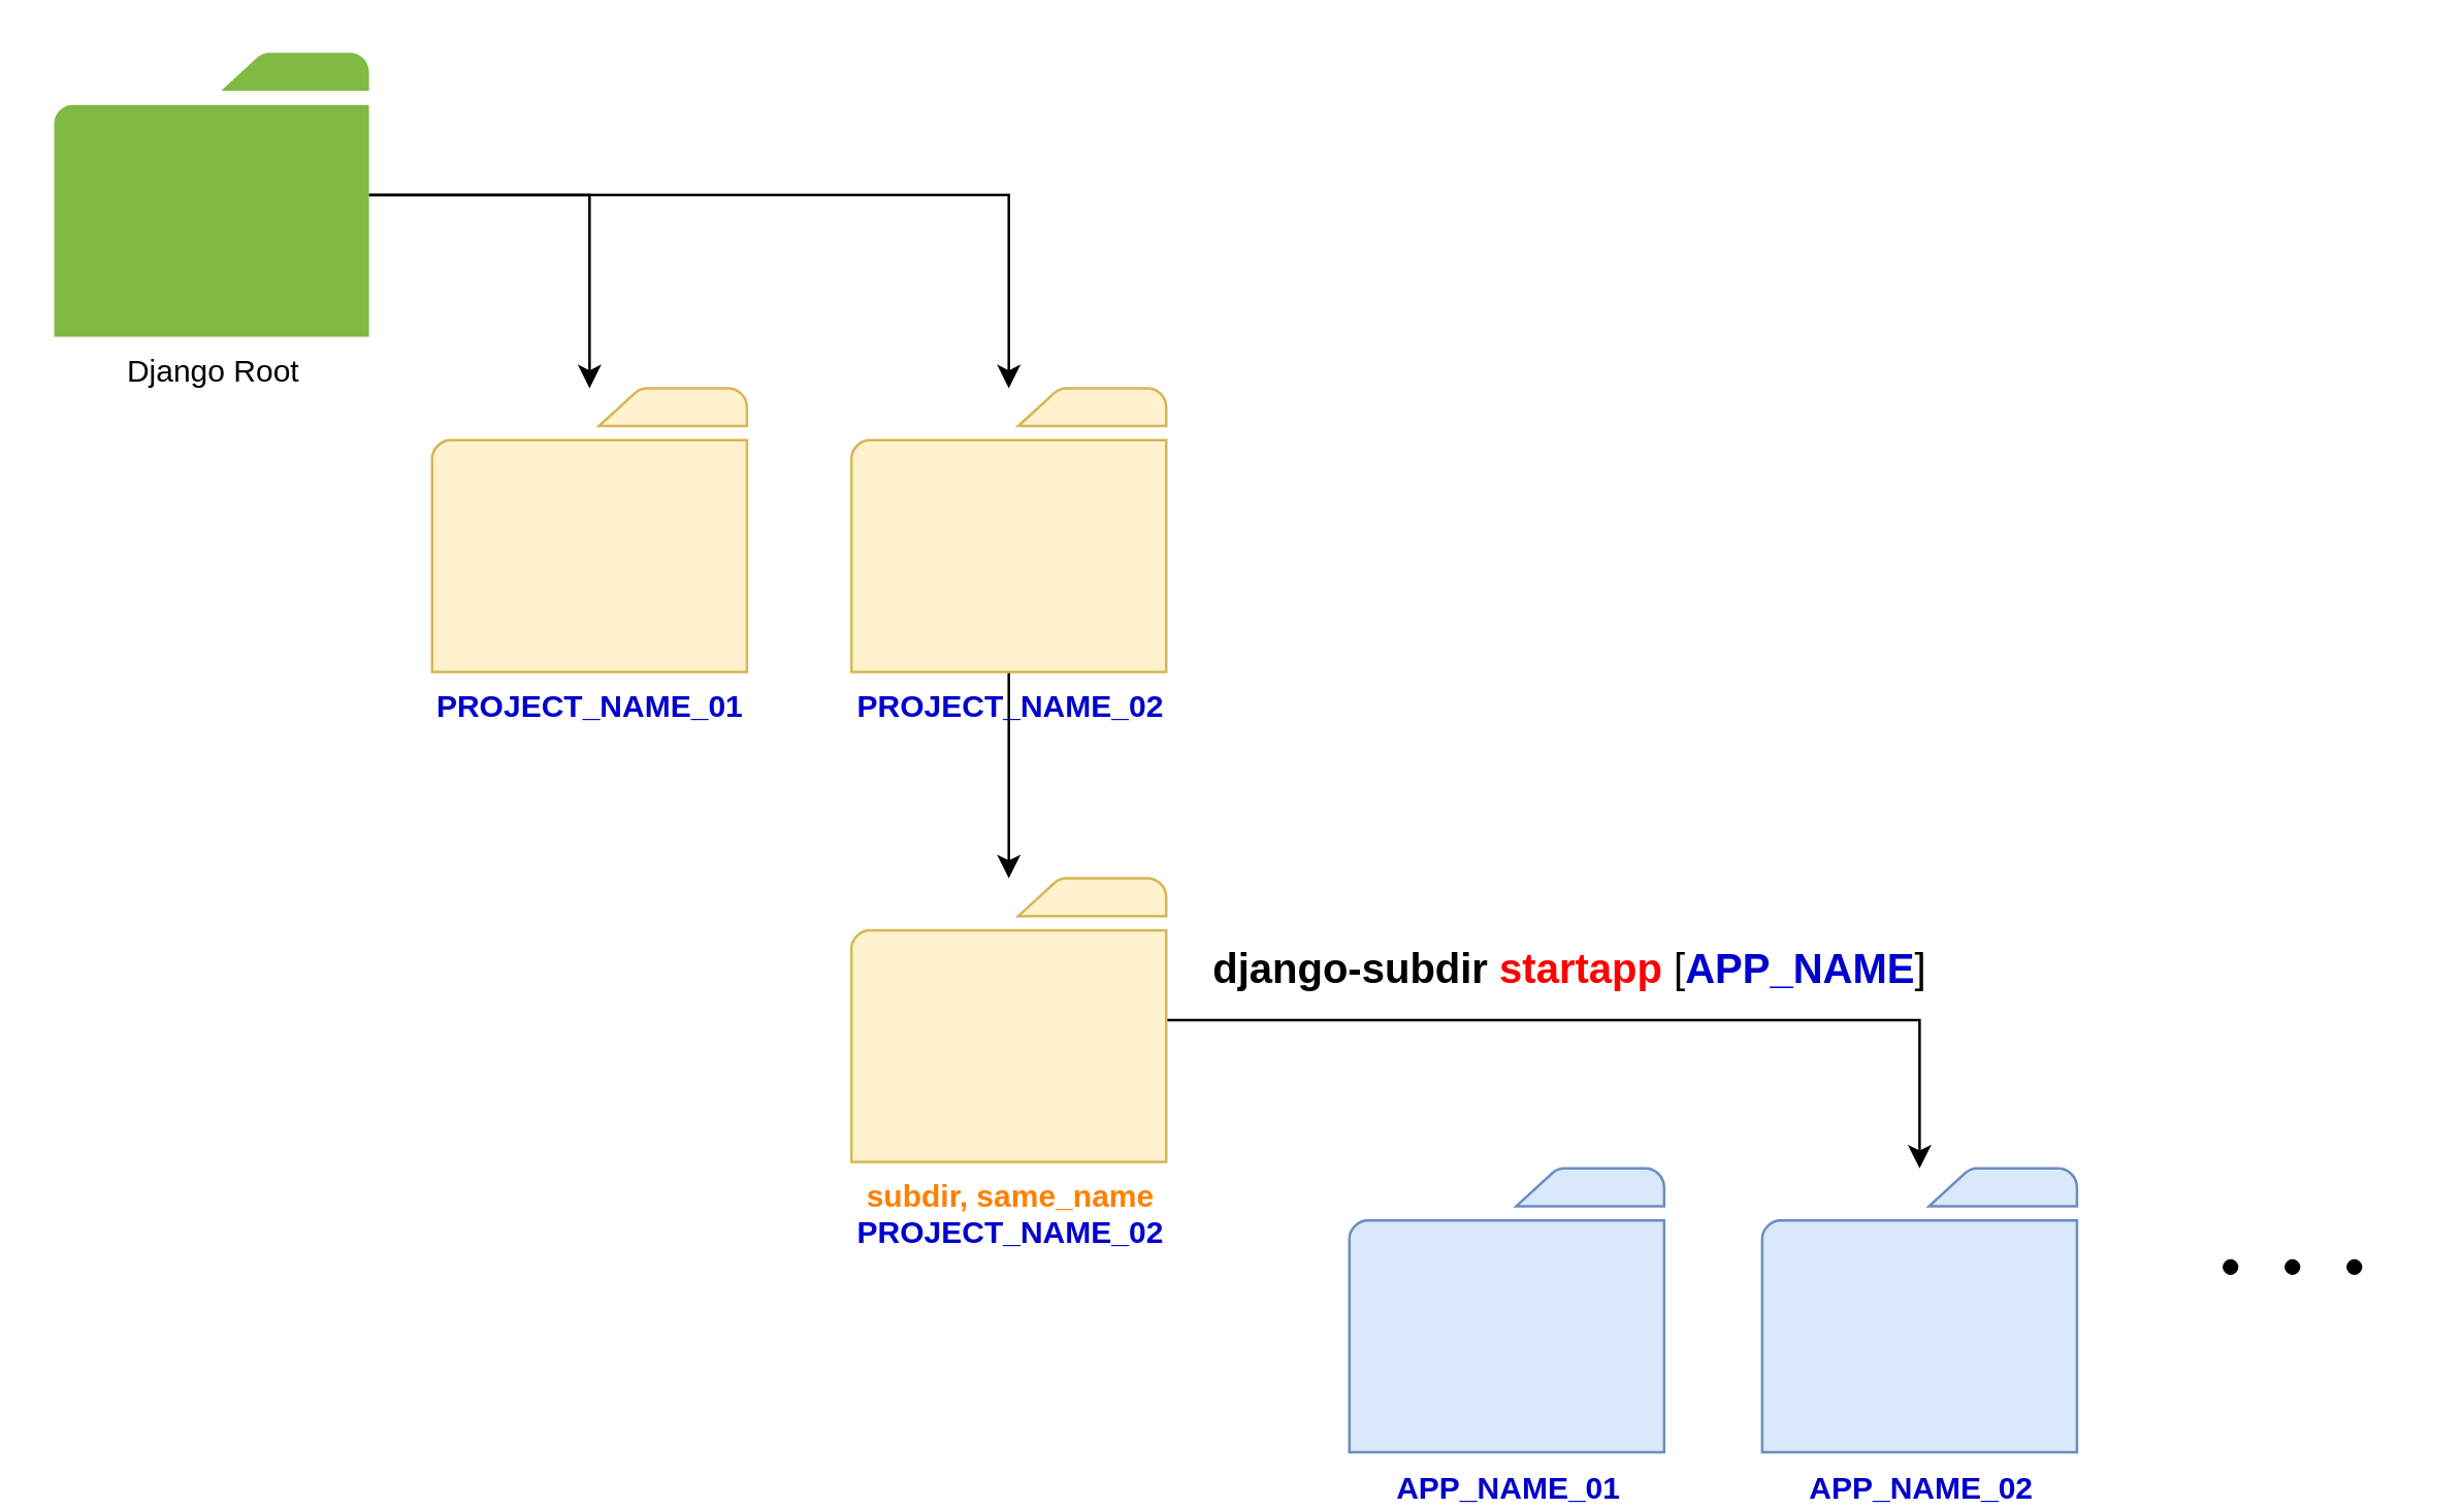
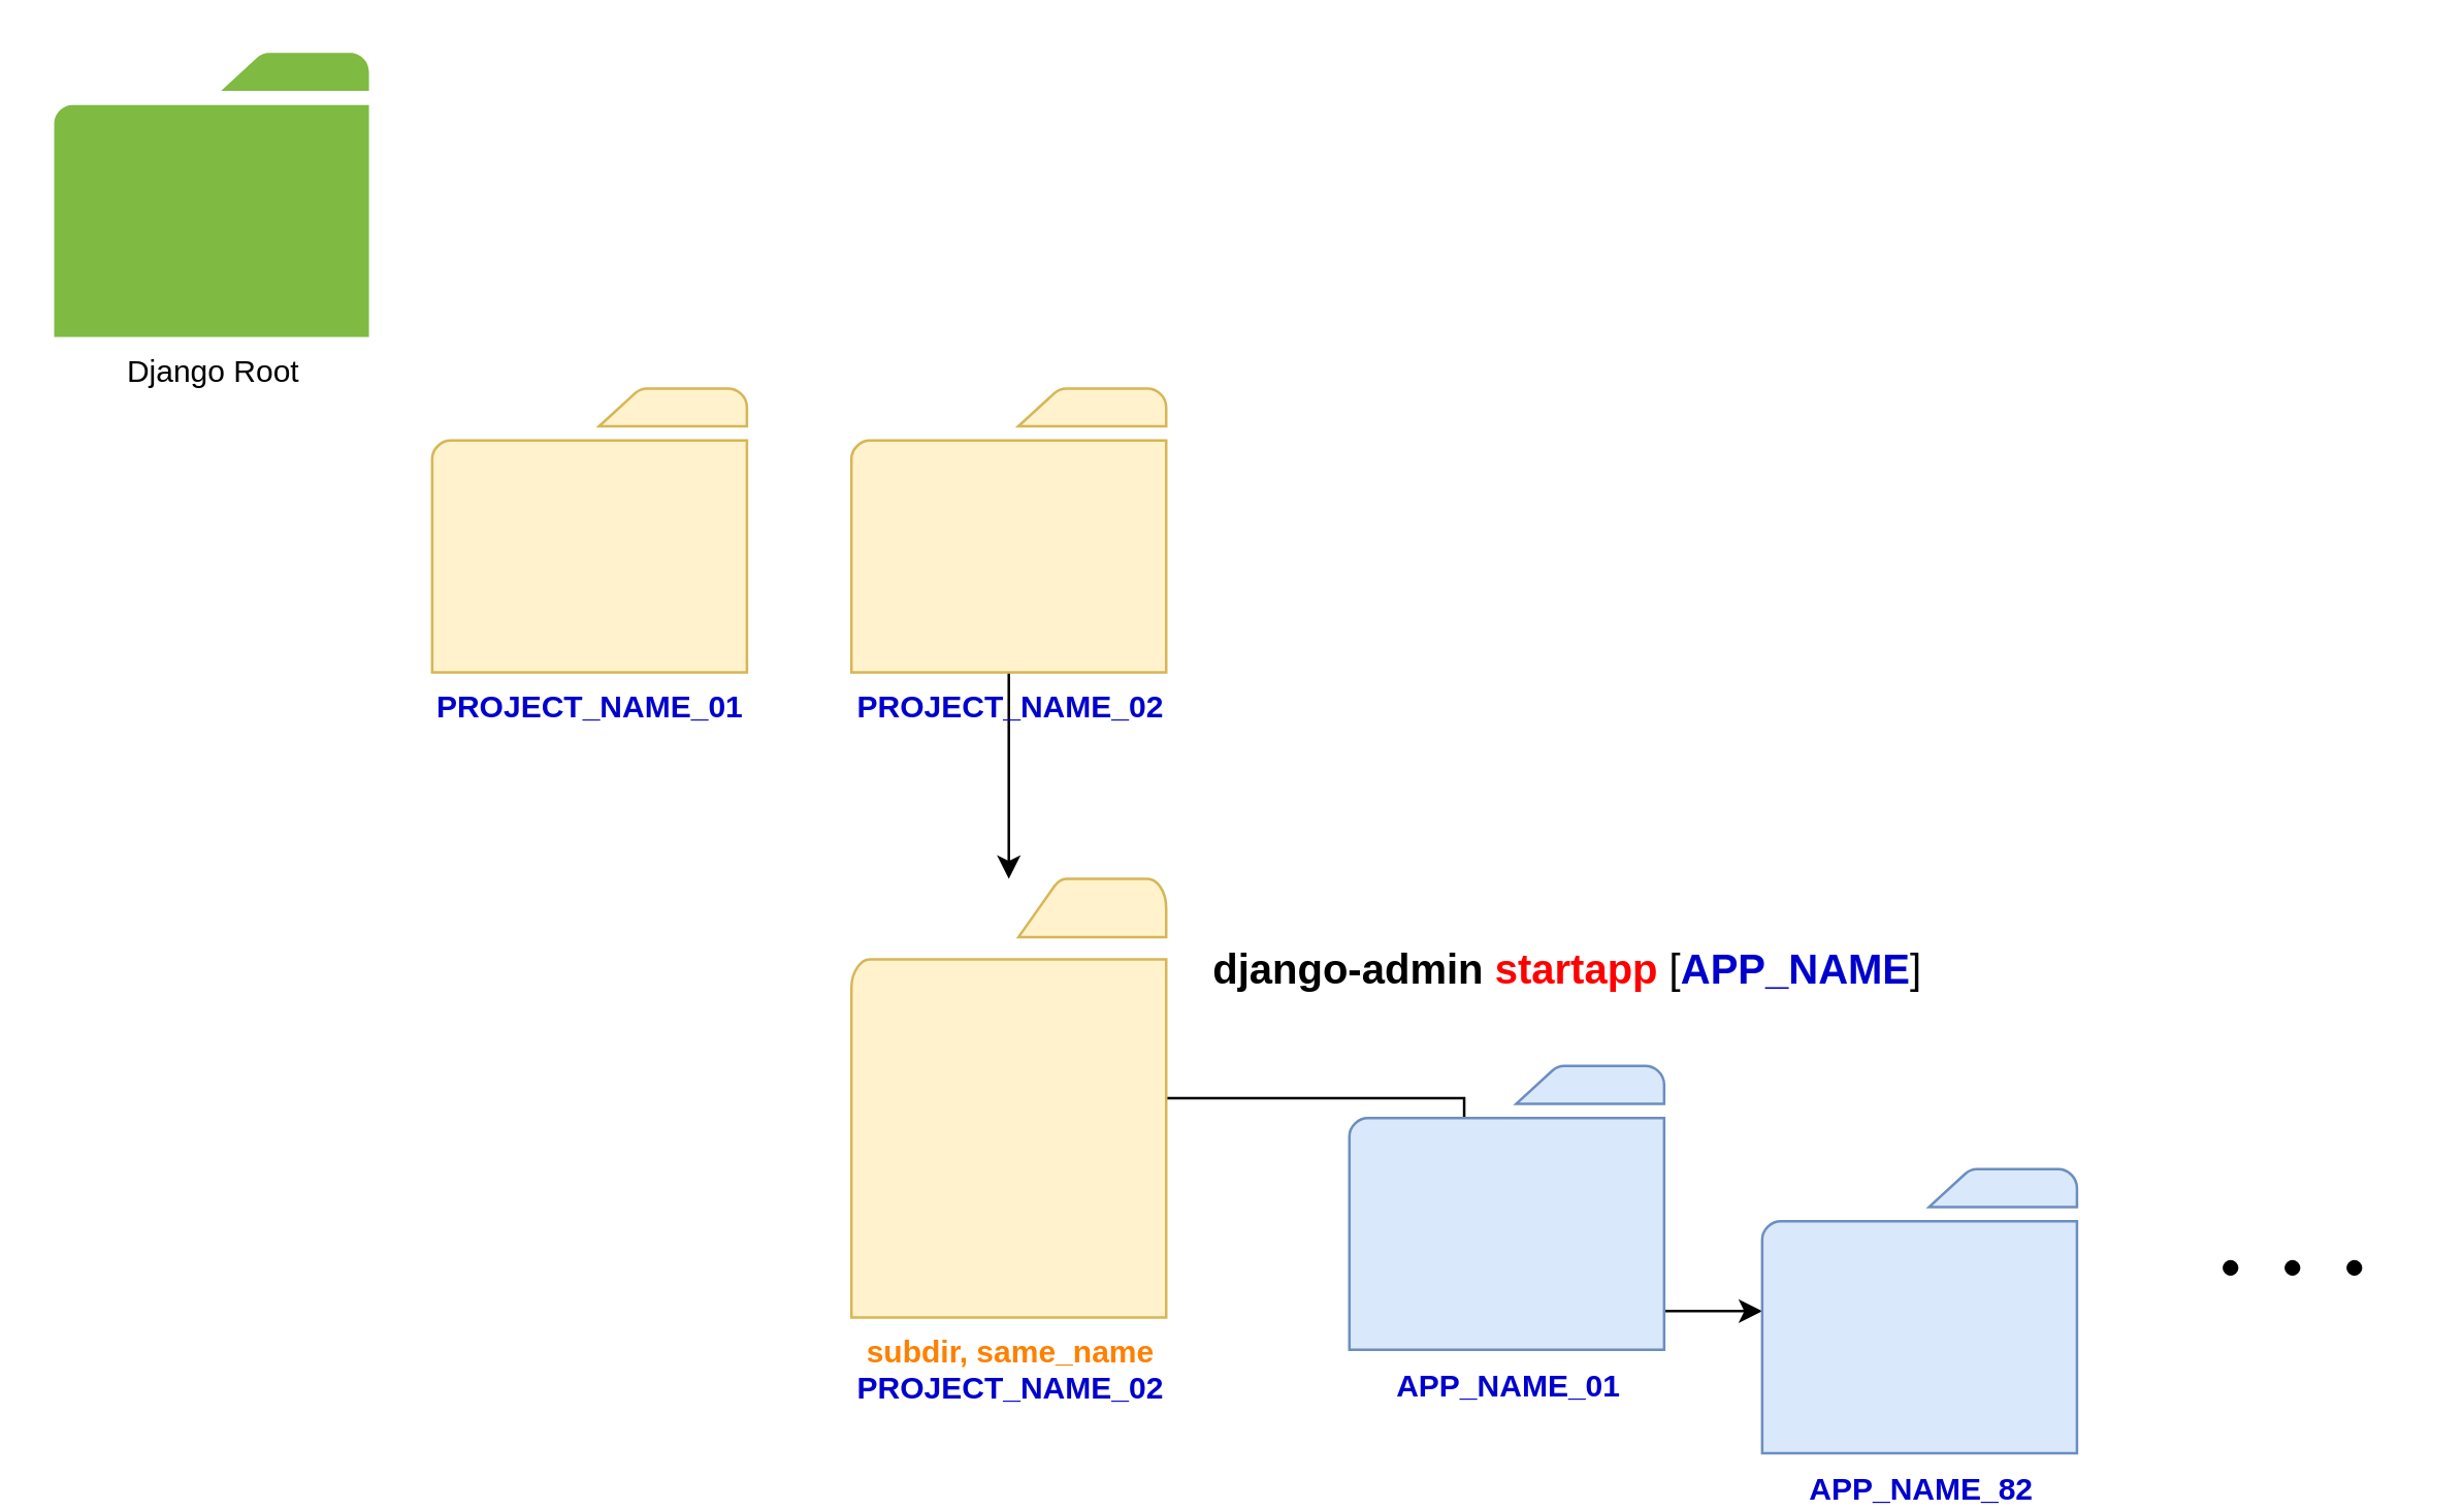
- <mxCell id="3" style="edgeStyle=orthogonalEdgeStyle;rounded=0;orthogonalLoop=1;jettySize=auto;html=1;fontSize=16;" parent="1" source="4" target="8" edge="1"><mxGeometry relative="1" as="geometry" /></mxCell>
- <mxCell id="2" value="" style="edgeStyle=orthogonalEdgeStyle;rounded=0;orthogonalLoop=1;jettySize=auto;html=1;fontSize=16;" parent="1" source="4" target="5" edge="1"><mxGeometry relative="1" as="geometry" /></mxCell>
- <mxCell id="12" value="&lt;b style=&quot;font-size: 16px&quot;&gt;django-subdir&lt;/b&gt; &lt;b style=&quot;font-size: 16px&quot;&gt;&lt;font color=&quot;#ff0000&quot;&gt;startapp&lt;/font&gt;&lt;/b&gt;&amp;nbsp;[&lt;b style=&quot;font-size: 16px&quot;&gt;&lt;font color=&quot;#0000cc&quot;&gt;APP_NAME&lt;/font&gt;&lt;/b&gt;]" style="text;html=1;strokeColor=none;fillColor=none;align=left;verticalAlign=middle;whiteSpace=wrap;rounded=0;fontSize=16;" parent="1" vertex="1"><mxGeometry x="467.5" y="360" width="420" height="30" as="geometry" /></mxCell>
+ <mxCell id="12" value="&lt;b style=&quot;font-size: 16px&quot;&gt;django-admin&lt;/b&gt; &lt;b style=&quot;font-size: 16px&quot;&gt;&lt;font color=&quot;#ff0000&quot;&gt;startapp&lt;/font&gt;&lt;/b&gt;&amp;nbsp;[&lt;b style=&quot;font-size: 16px&quot;&gt;&lt;font color=&quot;#0000cc&quot;&gt;APP_NAME&lt;/font&gt;&lt;/b&gt;]" style="text;html=1;strokeColor=none;fillColor=none;align=left;verticalAlign=middle;whiteSpace=wrap;rounded=0;fontSize=16;" parent="1" vertex="1"><mxGeometry x="467.5" y="360" width="420" height="30" as="geometry" /></mxCell>
- <mxCell id="9" value="&lt;b&gt;&lt;font color=&quot;#ff8000&quot;&gt;subdir, same_name&lt;/font&gt;&lt;br&gt;&lt;font color=&quot;#0000cc&quot;&gt;PROJECT_NAME_02&lt;/font&gt;&lt;/b&gt;" style="pointerEvents=1;shadow=0;dashed=0;html=1;strokeColor=#d6b656;labelPosition=center;verticalLabelPosition=bottom;verticalAlign=top;outlineConnect=0;align=center;shape=mxgraph.office.concepts.folder;fillColor=#fff2cc;" parent="1" vertex="1"><mxGeometry x="329.5" y="340" width="122" height="110" as="geometry" /></mxCell>
+ <mxCell id="9" value="&lt;b&gt;&lt;font color=&quot;#ff8000&quot;&gt;subdir, same_name&lt;/font&gt;&lt;br&gt;&lt;font color=&quot;#0000cc&quot;&gt;PROJECT_NAME_02&lt;/font&gt;&lt;/b&gt;" style="pointerEvents=1;shadow=0;dashed=0;html=1;strokeColor=#d6b656;labelPosition=center;verticalLabelPosition=bottom;verticalAlign=top;outlineConnect=0;align=center;shape=mxgraph.office.concepts.folder;fillColor=#fff2cc;" parent="1" vertex="1"><mxGeometry x="329.5" y="340" width="122" height="170" as="geometry" /></mxCell>
- <mxCell id="10" value="&lt;b&gt;&lt;font color=&quot;#0000cc&quot;&gt;APP_NAME_01&lt;/font&gt;&lt;/b&gt;" style="pointerEvents=1;shadow=0;dashed=0;html=1;strokeColor=#6c8ebf;labelPosition=center;verticalLabelPosition=bottom;verticalAlign=top;outlineConnect=0;align=center;shape=mxgraph.office.concepts.folder;fillColor=#dae8fc;" parent="1" vertex="1"><mxGeometry x="522.5" y="452.5" width="122" height="110" as="geometry" /></mxCell>
+ <mxCell id="10" value="&lt;b&gt;&lt;font color=&quot;#0000cc&quot;&gt;APP_NAME_01&lt;/font&gt;&lt;/b&gt;" style="pointerEvents=1;shadow=0;dashed=0;html=1;strokeColor=#6c8ebf;labelPosition=center;verticalLabelPosition=bottom;verticalAlign=top;outlineConnect=0;align=center;shape=mxgraph.office.concepts.folder;fillColor=#dae8fc;" parent="1" vertex="1"><mxGeometry x="522.5" y="412.5" width="122" height="110" as="geometry" /></mxCell>
- <mxCell id="11" value="&lt;font color=&quot;#0000cc&quot;&gt;&lt;b&gt;APP_NAME_02&lt;/b&gt;&lt;/font&gt;" style="pointerEvents=1;shadow=0;dashed=0;html=1;strokeColor=#6c8ebf;labelPosition=center;verticalLabelPosition=bottom;verticalAlign=top;outlineConnect=0;align=center;shape=mxgraph.office.concepts.folder;fillColor=#dae8fc;" parent="1" vertex="1"><mxGeometry x="682.5" y="452.5" width="122" height="110" as="geometry" /></mxCell>
+ <mxCell id="11" value="&lt;font color=&quot;#0000cc&quot;&gt;&lt;b&gt;APP_NAME_82&lt;/b&gt;&lt;/font&gt;" style="pointerEvents=1;shadow=0;dashed=0;html=1;strokeColor=#6c8ebf;labelPosition=center;verticalLabelPosition=bottom;verticalAlign=top;outlineConnect=0;align=center;shape=mxgraph.office.concepts.folder;fillColor=#dae8fc;" parent="1" vertex="1"><mxGeometry x="682.5" y="452.5" width="122" height="110" as="geometry" /></mxCell>
